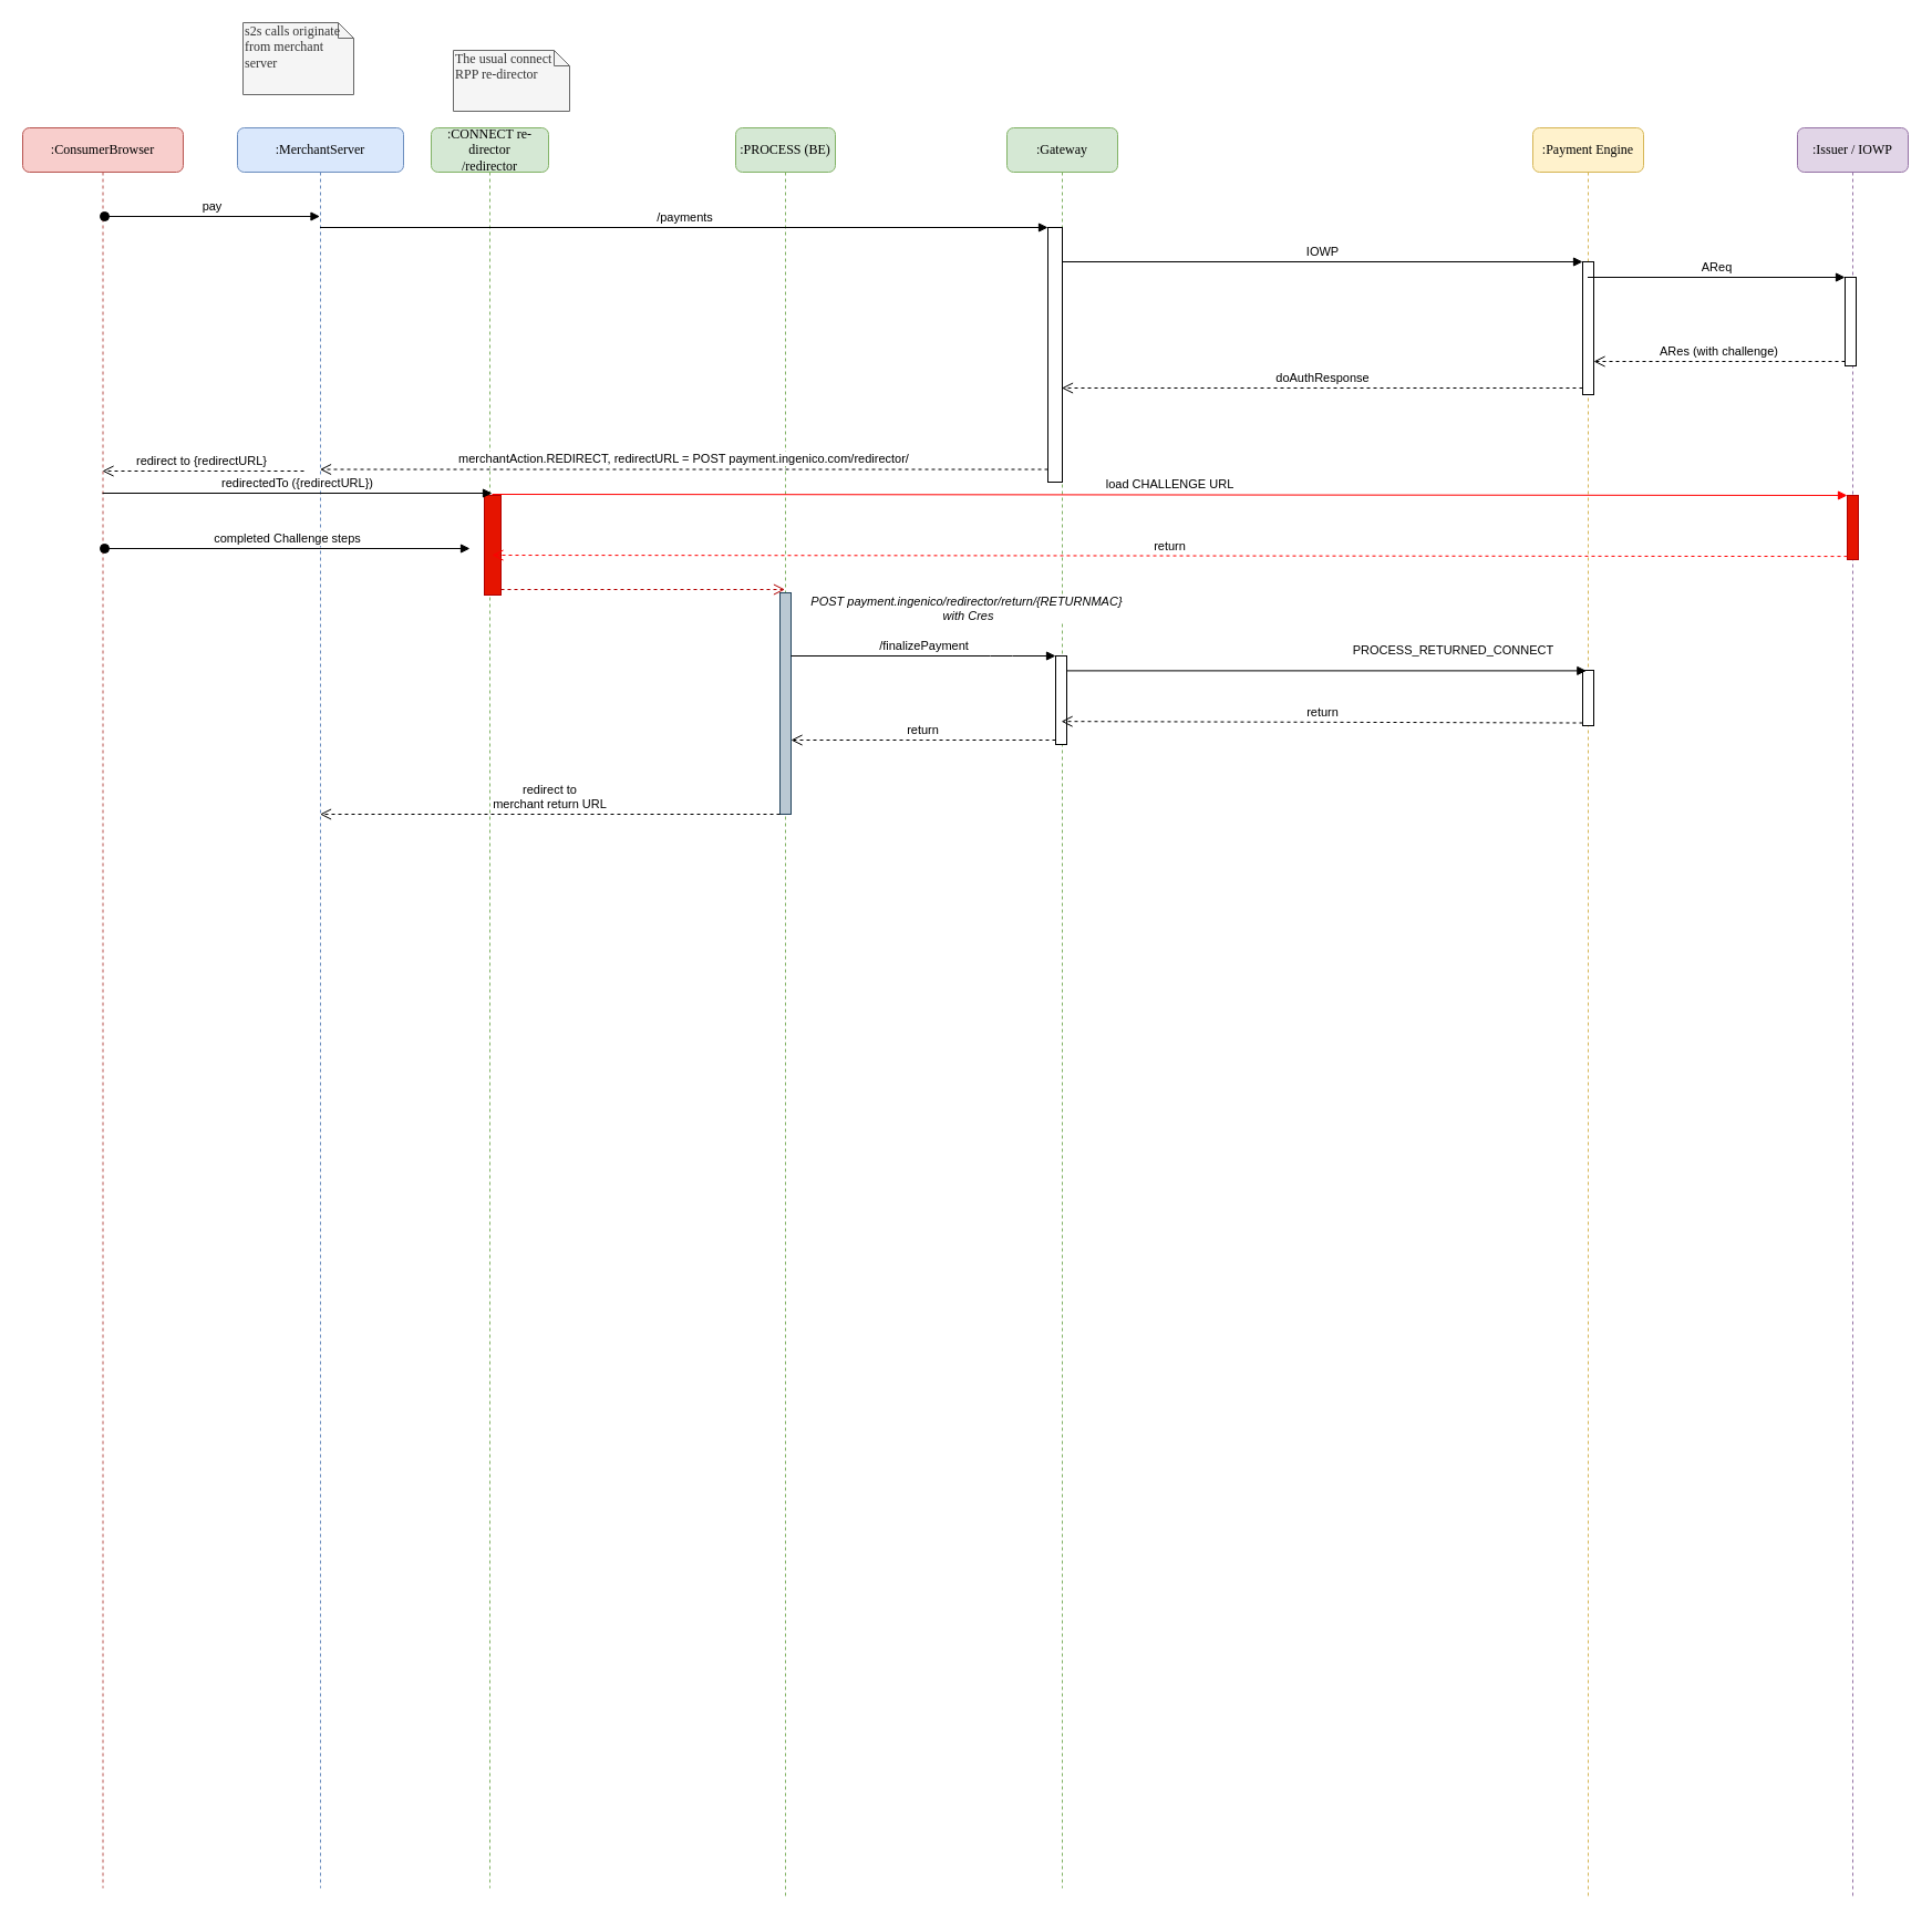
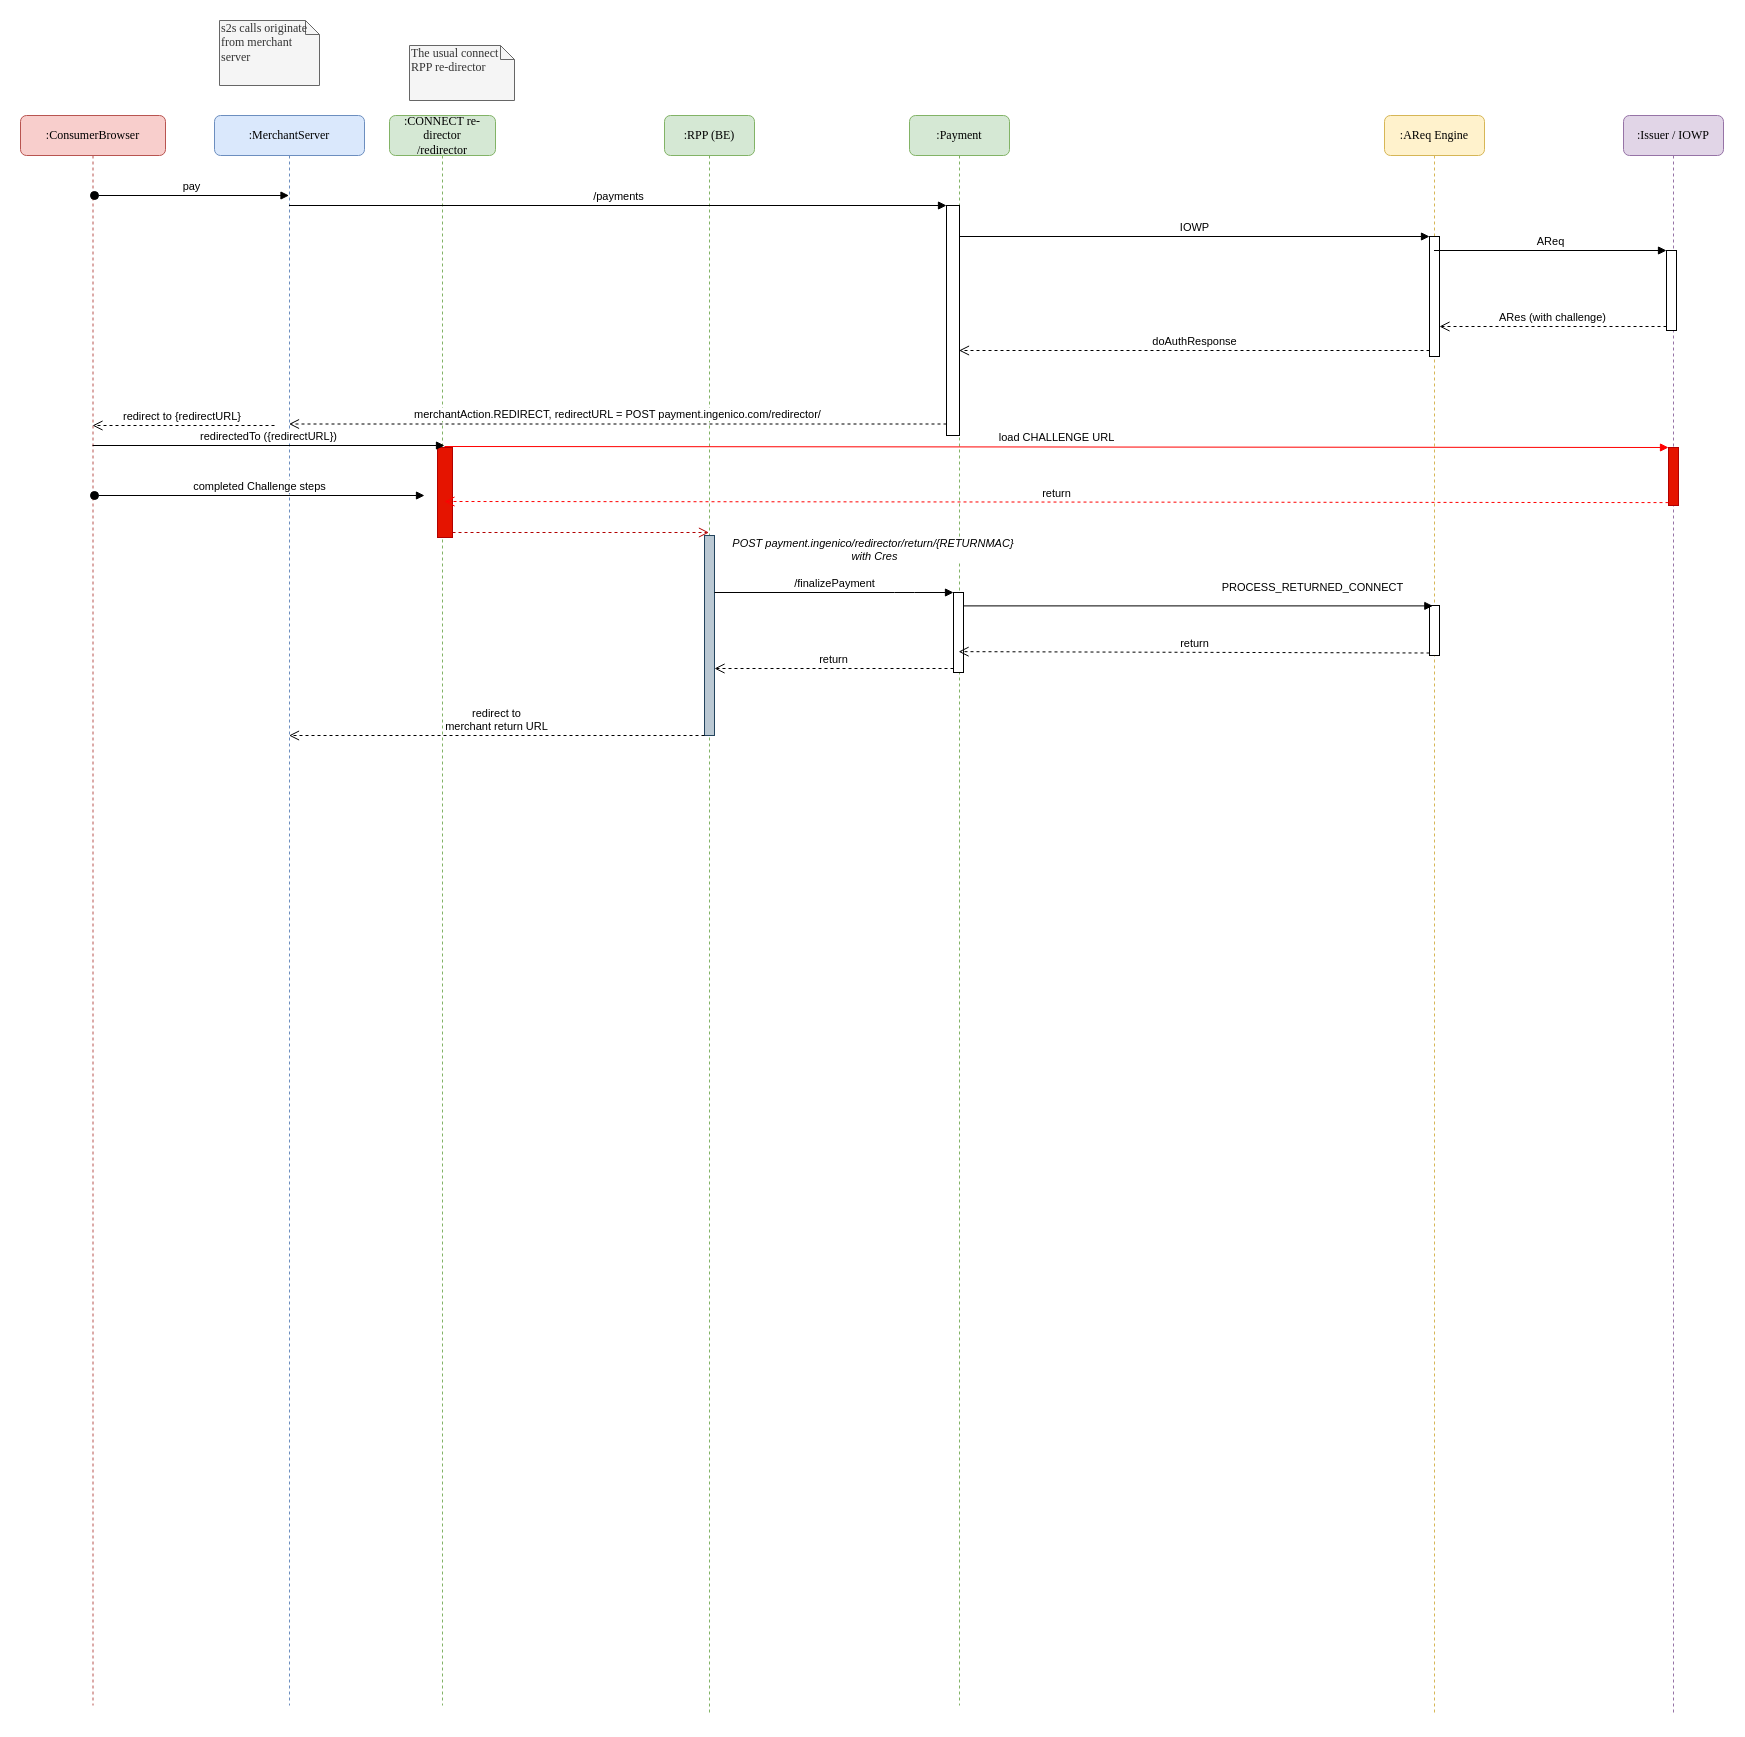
- <mxCell id="5" value=":PROCESS (BE)" style="shape=umlLifeline;perimeter=lifelinePerimeter;whiteSpace=wrap;html=1;container=1;collapsible=0;recursiveResize=0;outlineConnect=0;rounded=1;shadow=0;comic=0;labelBackgroundColor=none;strokeColor=#82b366;strokeWidth=1;fillColor=#d5e8d4;fontFamily=Verdana;fontSize=12;align=center;" parent="1" vertex="1"><mxGeometry x="664" y="115" width="90" height="1600" as="geometry" /></mxCell>
+ <mxCell id="5" value=":RPP (BE)" style="shape=umlLifeline;perimeter=lifelinePerimeter;whiteSpace=wrap;html=1;container=1;collapsible=0;recursiveResize=0;outlineConnect=0;rounded=1;shadow=0;comic=0;labelBackgroundColor=none;strokeColor=#82b366;strokeWidth=1;fillColor=#d5e8d4;fontFamily=Verdana;fontSize=12;align=center;" parent="1" vertex="1"><mxGeometry x="664" y="115" width="90" height="1600" as="geometry" /></mxCell>
- <mxCell id="7" value=":Gateway" style="shape=umlLifeline;perimeter=lifelinePerimeter;whiteSpace=wrap;html=1;container=1;collapsible=0;recursiveResize=0;outlineConnect=0;rounded=1;shadow=0;comic=0;labelBackgroundColor=none;strokeColor=#82b366;strokeWidth=1;fillColor=#d5e8d4;fontFamily=Verdana;fontSize=12;align=center;" parent="1" vertex="1"><mxGeometry x="909" y="115" width="100" height="1590" as="geometry" /></mxCell>
+ <mxCell id="7" value=":Payment" style="shape=umlLifeline;perimeter=lifelinePerimeter;whiteSpace=wrap;html=1;container=1;collapsible=0;recursiveResize=0;outlineConnect=0;rounded=1;shadow=0;comic=0;labelBackgroundColor=none;strokeColor=#82b366;strokeWidth=1;fillColor=#d5e8d4;fontFamily=Verdana;fontSize=12;align=center;" parent="1" vertex="1"><mxGeometry x="909" y="115" width="100" height="1590" as="geometry" /></mxCell>
- <mxCell id="14" value=":Payment Engine" style="shape=umlLifeline;perimeter=lifelinePerimeter;whiteSpace=wrap;html=1;container=1;collapsible=0;recursiveResize=0;outlineConnect=0;rounded=1;shadow=0;comic=0;labelBackgroundColor=none;strokeColor=#d6b656;strokeWidth=1;fillColor=#fff2cc;fontFamily=Verdana;fontSize=12;align=center;" parent="1" vertex="1"><mxGeometry x="1384" y="115" width="100" height="1600" as="geometry" /></mxCell>
+ <mxCell id="14" value=":AReq Engine" style="shape=umlLifeline;perimeter=lifelinePerimeter;whiteSpace=wrap;html=1;container=1;collapsible=0;recursiveResize=0;outlineConnect=0;rounded=1;shadow=0;comic=0;labelBackgroundColor=none;strokeColor=#d6b656;strokeWidth=1;fillColor=#fff2cc;fontFamily=Verdana;fontSize=12;align=center;" parent="1" vertex="1"><mxGeometry x="1384" y="115" width="100" height="1600" as="geometry" /></mxCell>
